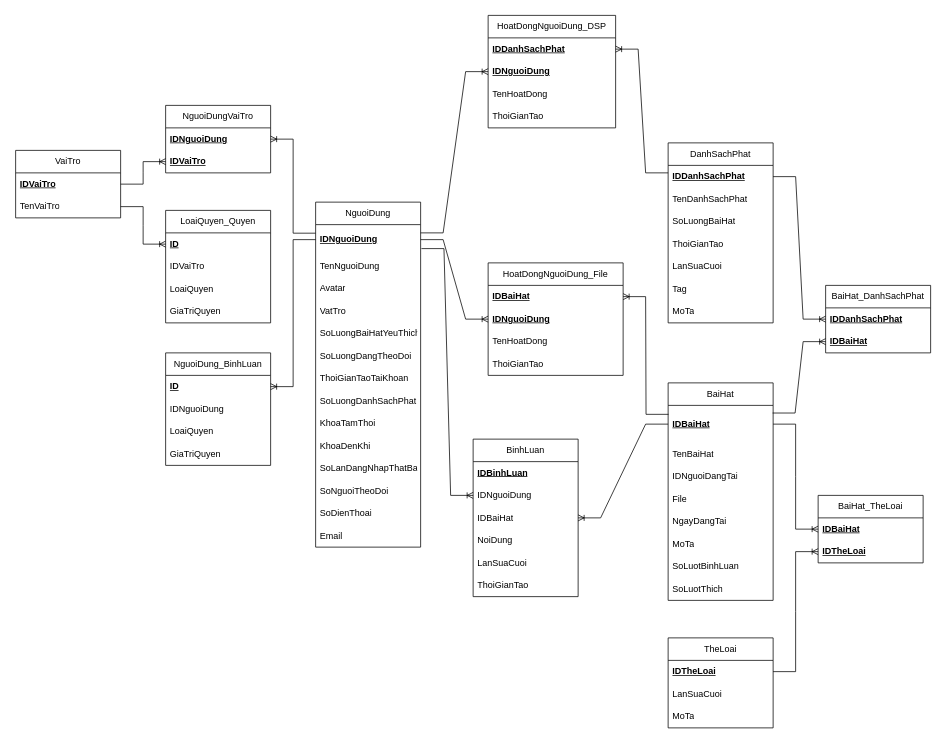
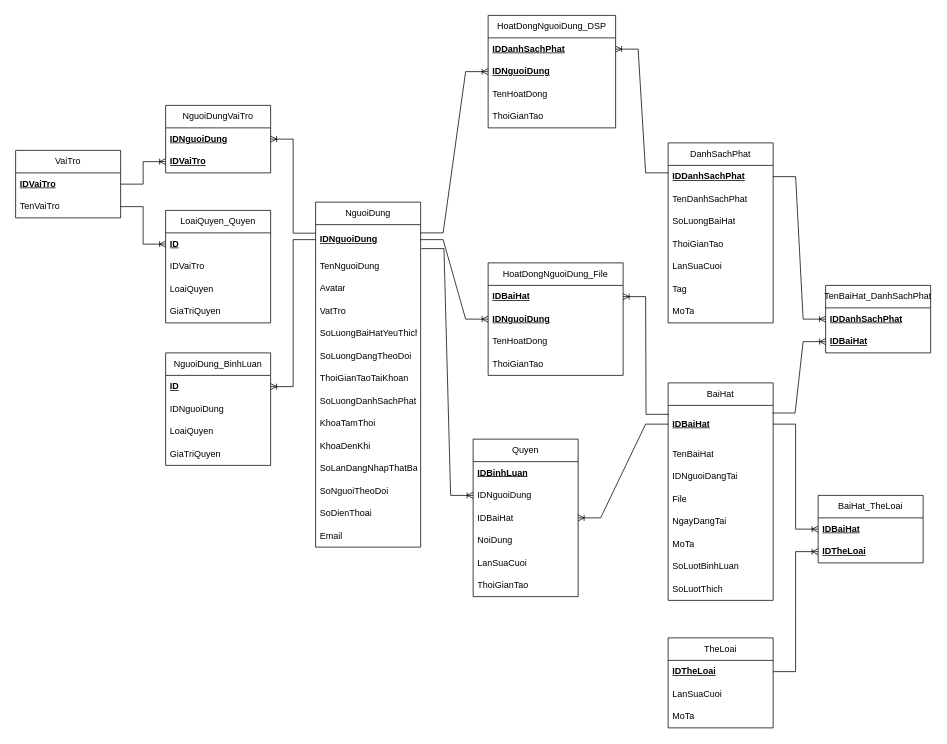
- <mxCell id="45" value="BaiHat_DanhSachPhat" style="swimlane;fontStyle=0;childLayout=stackLayout;horizontal=1;startSize=30;horizontalStack=0;resizeParent=1;resizeParentMax=0;resizeLast=0;collapsible=1;marginBottom=0;whiteSpace=wrap;html=1;" parent="1" vertex="1"><mxGeometry x="1100" y="380" width="140" height="90" as="geometry" /></mxCell>
+ <mxCell id="45" value="TenBaiHat_DanhSachPhat" style="swimlane;fontStyle=0;childLayout=stackLayout;horizontal=1;startSize=30;horizontalStack=0;resizeParent=1;resizeParentMax=0;resizeLast=0;collapsible=1;marginBottom=0;whiteSpace=wrap;html=1;" parent="1" vertex="1"><mxGeometry x="1100" y="380" width="140" height="90" as="geometry" /></mxCell>
- <mxCell id="29" value="BinhLuan" style="swimlane;fontStyle=0;childLayout=stackLayout;horizontal=1;startSize=30;horizontalStack=0;resizeParent=1;resizeParentMax=0;resizeLast=0;collapsible=1;marginBottom=0;whiteSpace=wrap;html=1;" parent="1" vertex="1"><mxGeometry x="630" y="585" width="140" height="210" as="geometry" /></mxCell>
+ <mxCell id="29" value="Quyen" style="swimlane;fontStyle=0;childLayout=stackLayout;horizontal=1;startSize=30;horizontalStack=0;resizeParent=1;resizeParentMax=0;resizeLast=0;collapsible=1;marginBottom=0;whiteSpace=wrap;html=1;" parent="1" vertex="1"><mxGeometry x="630" y="585" width="140" height="210" as="geometry" /></mxCell>
